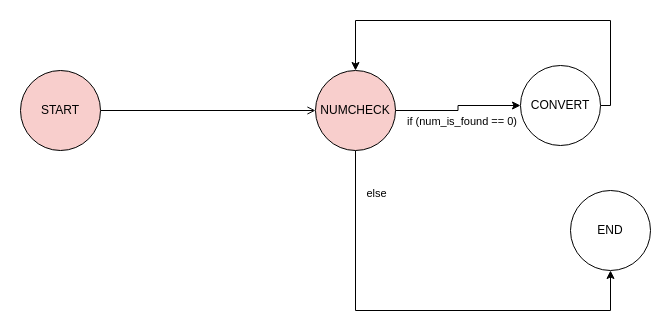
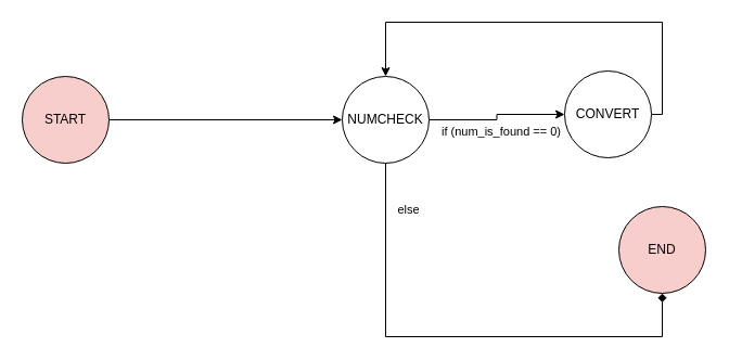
- <mxCell id="2" style="edgeStyle=orthogonalEdgeStyle;rounded=0;orthogonalLoop=1;jettySize=auto;html=1;entryX=0;entryY=0.5;entryDx=0;entryDy=0;endArrow=open;" edge="1" parent="1" source="3" target="8"><mxGeometry relative="1" as="geometry" /></mxCell>
+ <mxCell id="2" style="edgeStyle=orthogonalEdgeStyle;rounded=0;orthogonalLoop=1;jettySize=auto;html=1;entryX=0;entryY=0.5;entryDx=0;entryDy=0;" edge="1" parent="1" source="3" target="8"><mxGeometry relative="1" as="geometry" /></mxCell>
- <mxCell id="8" value="NUMCHECK" style="ellipse;whiteSpace=wrap;html=1;fillColor=#f8cecc;" vertex="1" parent="1"><mxGeometry x="315" y="70" width="80" height="80" as="geometry" /></mxCell>
+ <mxCell id="8" value="NUMCHECK" style="ellipse;whiteSpace=wrap;html=1;" vertex="1" parent="1"><mxGeometry x="315" y="70" width="80" height="80" as="geometry" /></mxCell>
- <mxCell id="11" value="END" style="ellipse;whiteSpace=wrap;html=1;" vertex="1" parent="1"><mxGeometry x="570" y="190" width="80" height="80" as="geometry" /></mxCell>
+ <mxCell id="11" value="END" style="ellipse;whiteSpace=wrap;html=1;fillColor=#f8cecc;" vertex="1" parent="1"><mxGeometry x="570" y="190" width="80" height="80" as="geometry" /></mxCell>
- <mxCell id="6" style="edgeStyle=orthogonalEdgeStyle;rounded=0;orthogonalLoop=1;jettySize=auto;html=1;" edge="1" parent="1" source="8" target="11"><mxGeometry relative="1" as="geometry"><Array as="points"><mxPoint x="355" y="310" /><mxPoint x="610" y="310" /></Array></mxGeometry></mxCell>
+ <mxCell id="6" style="edgeStyle=orthogonalEdgeStyle;rounded=0;orthogonalLoop=1;jettySize=auto;html=1;endArrow=diamond;" edge="1" parent="1" source="8" target="11"><mxGeometry relative="1" as="geometry"><Array as="points"><mxPoint x="355" y="310" /><mxPoint x="610" y="310" /></Array></mxGeometry></mxCell>
